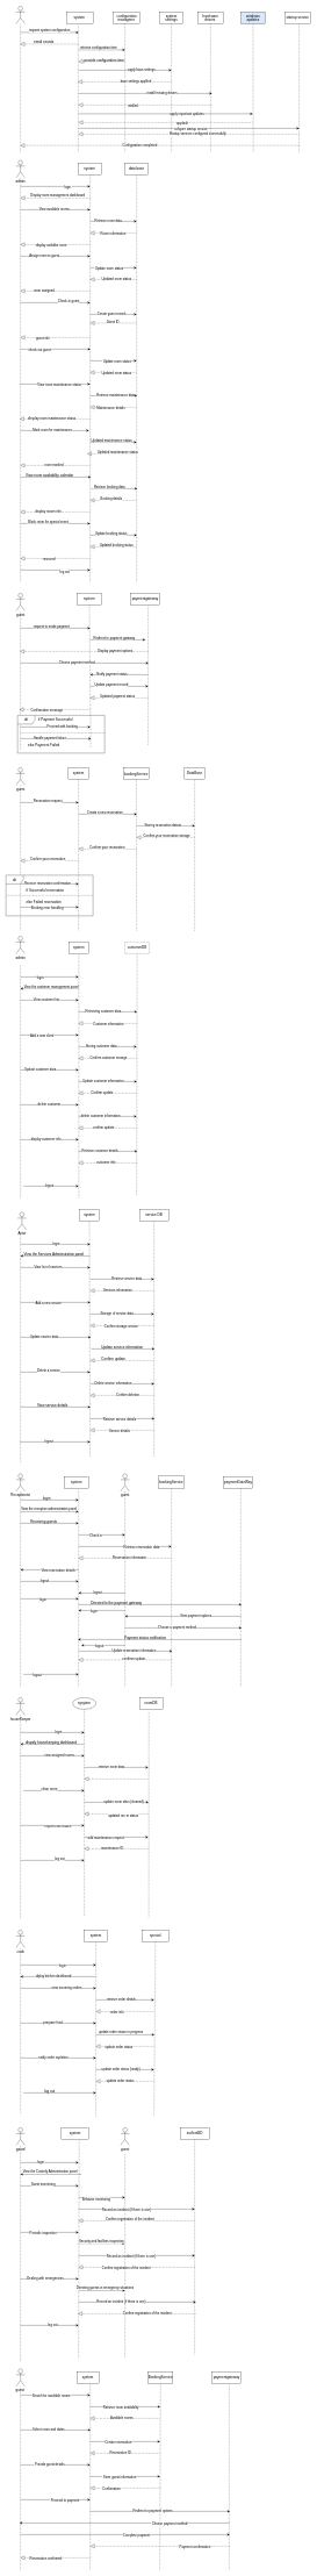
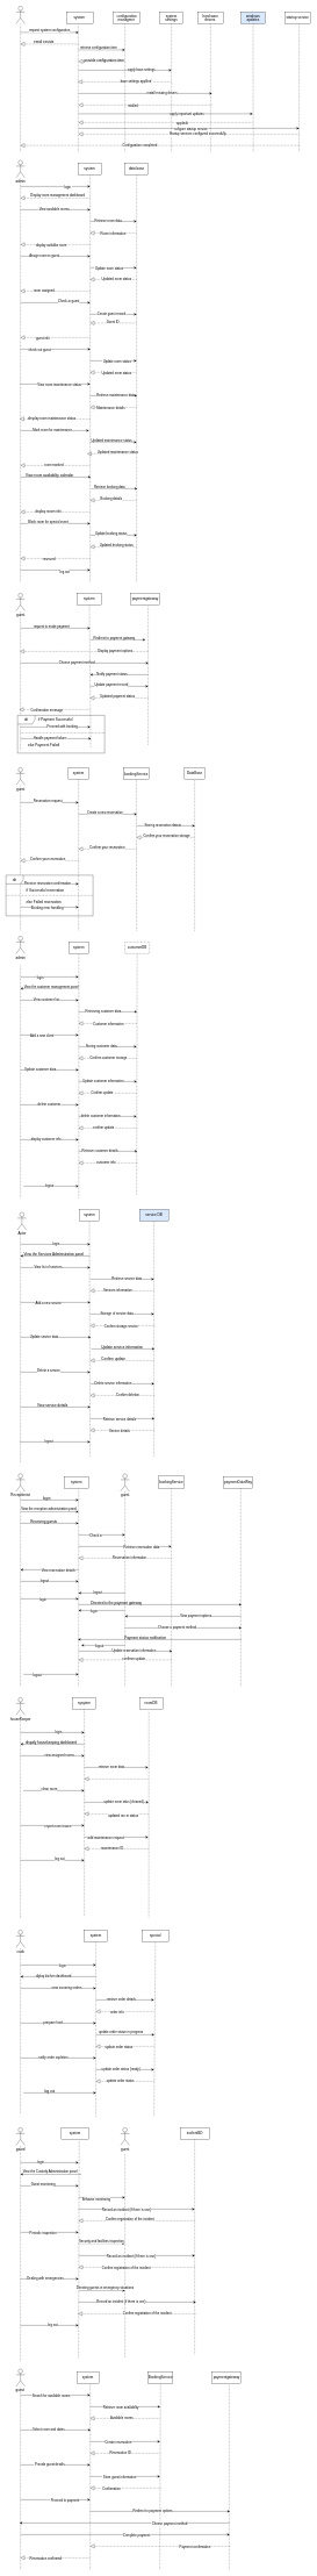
- <mxCell id="227" value="service DB" style="rounded=0;whiteSpace=wrap;html=1;" parent="1" vertex="1"><mxGeometry x="480" y="4160" width="100" height="40" as="geometry" /></mxCell>
+ <mxCell id="227" value="service DB" style="rounded=0;whiteSpace=wrap;html=1;fillColor=#dae8fc;" parent="1" vertex="1"><mxGeometry x="480" y="4160" width="100" height="40" as="geometry" /></mxCell>
- <mxCell id="309" value="sysytem" style="ellipse;whiteSpace=wrap;html=1;" parent="1" vertex="1"><mxGeometry x="250" y="5840" width="80" height="40" as="geometry" /></mxCell>
+ <mxCell id="309" value="sysytem" style="rounded=0;whiteSpace=wrap;html=1;" parent="1" vertex="1"><mxGeometry x="250" y="5840" width="80" height="40" as="geometry" /></mxCell>
